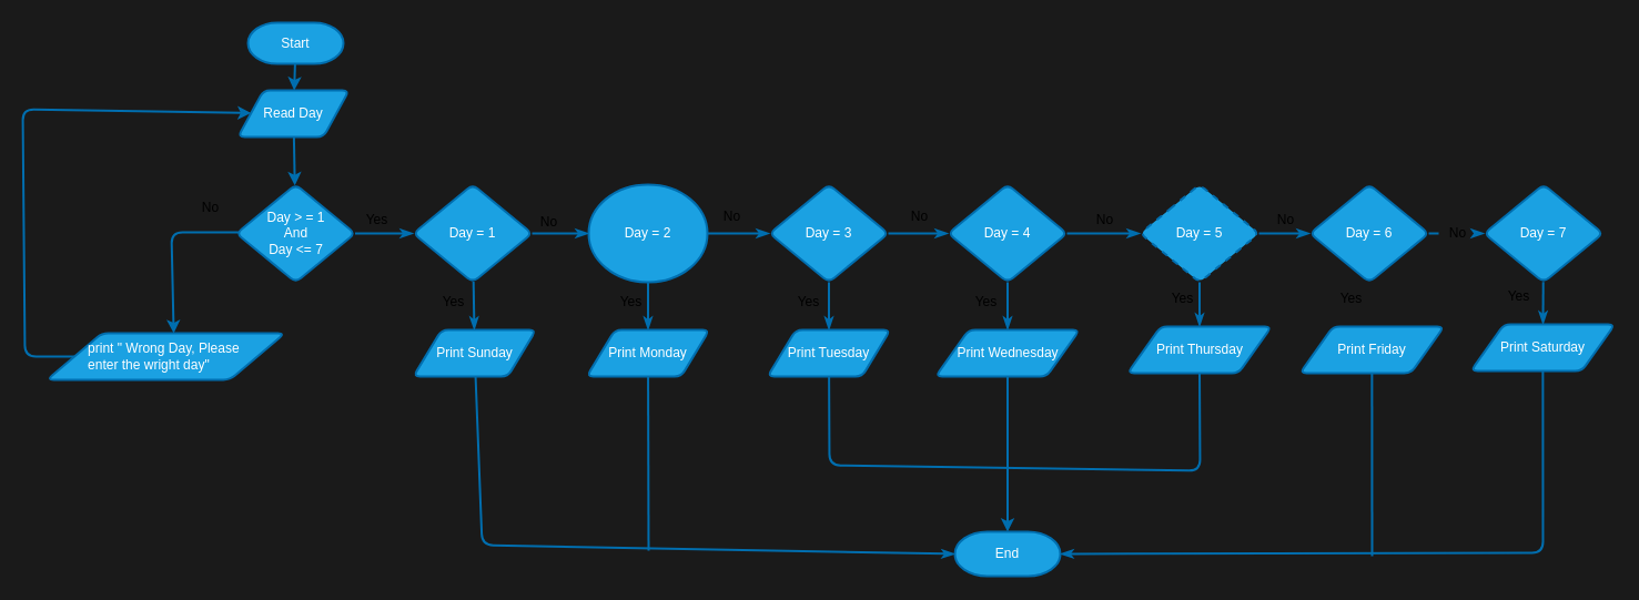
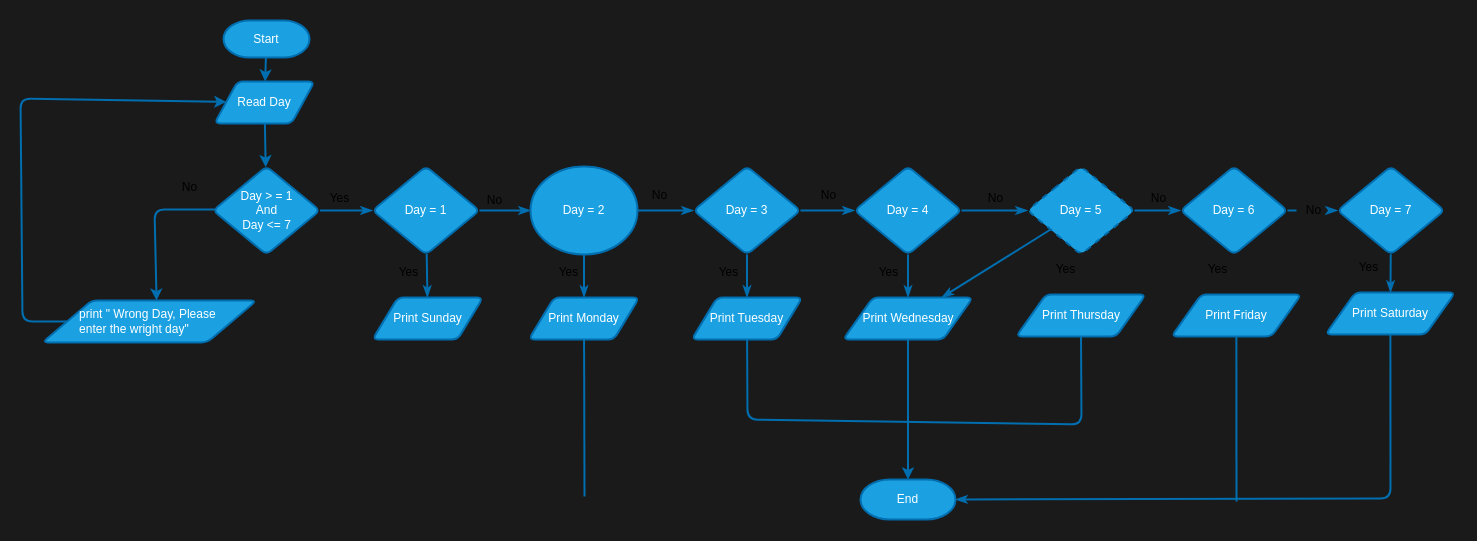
- <mxCell id="40" value="" style="edgeStyle=none;html=1;strokeWidth=2;startArrow=none;startFill=0;endArrow=classicThin;endFill=1;fillColor=#1ba1e2;strokeColor=#006EAF;" edge="1" parent="1" source="42" target="43"><mxGeometry relative="1" as="geometry" /></mxCell>
+ <mxCell id="40" value="" style="edgeStyle=none;html=1;strokeWidth=2;startArrow=none;startFill=0;endArrow=classicThin;endFill=1;fillColor=#1ba1e2;strokeColor=#006EAF;" edge="1" parent="1" source="42" target="37"><mxGeometry relative="1" as="geometry" /></mxCell>
- <mxCell id="16" style="edgeStyle=none;html=1;strokeWidth=2;startArrow=none;startFill=0;endArrow=classicThin;endFill=1;entryX=0;entryY=0.5;entryDx=0;entryDy=0;entryPerimeter=0;fillColor=#1ba1e2;strokeColor=#006EAF;" edge="1" parent="1" source="17" target="59"><mxGeometry relative="1" as="geometry"><mxPoint x="421" y="395.667" as="targetPoint" /><Array as="points"><mxPoint x="434" y="491" /></Array></mxGeometry></mxCell>
